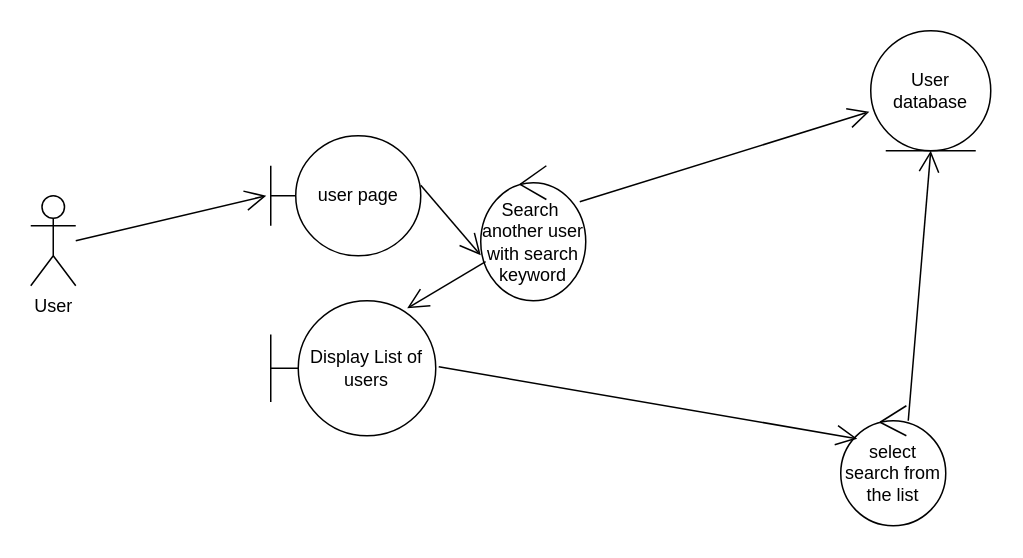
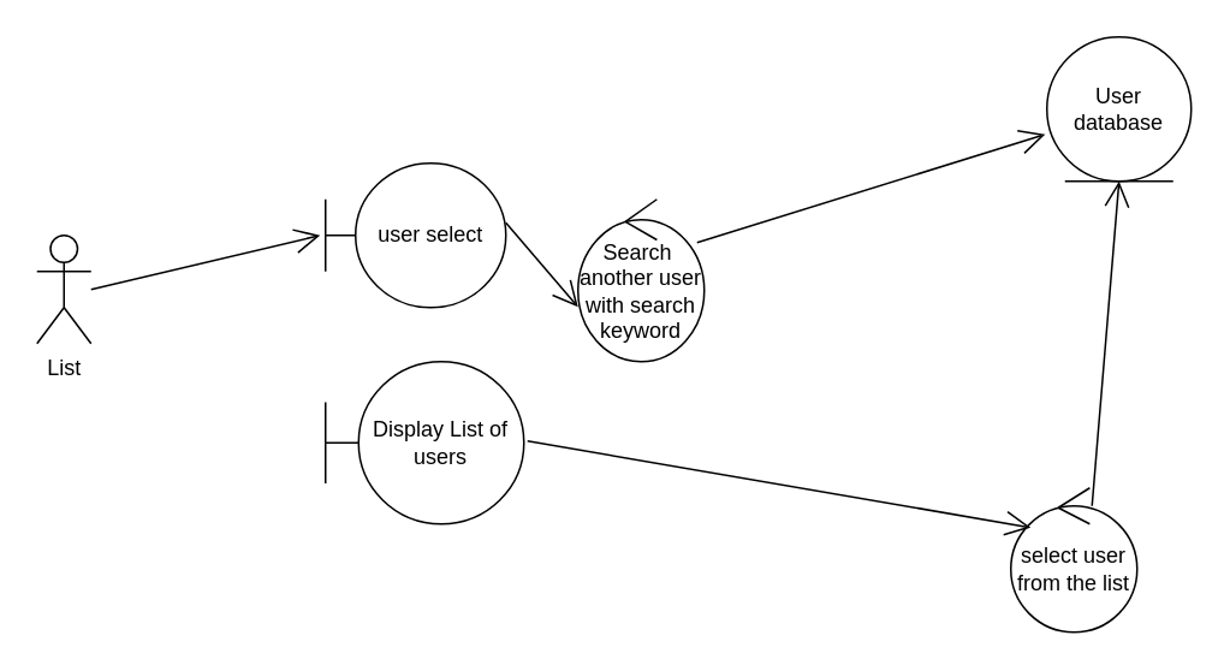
- <mxCell id="3" value="user page" style="shape=umlBoundary;whiteSpace=wrap;html=1;" vertex="1" parent="1"><mxGeometry x="180" y="90" width="100" height="80" as="geometry" /></mxCell>
+ <mxCell id="3" value="user select" style="shape=umlBoundary;whiteSpace=wrap;html=1;" vertex="1" parent="1"><mxGeometry x="180" y="90" width="100" height="80" as="geometry" /></mxCell>
- <mxCell id="8" value="" style="endArrow=open;endFill=1;endSize=12;html=1;rounded=0;entryX=0.827;entryY=0.056;entryDx=0;entryDy=0;entryPerimeter=0;" edge="1" parent="1" source="5" target="7"><mxGeometry width="160" relative="1" as="geometry"><mxPoint x="425" y="110" as="sourcePoint" /><mxPoint x="585" y="110" as="targetPoint" /></mxGeometry></mxCell>
- <mxCell id="2" value="User&lt;br&gt;" style="shape=umlActor;verticalLabelPosition=bottom;verticalAlign=top;html=1;" vertex="1" parent="1"><mxGeometry x="20" y="130" width="30" height="60" as="geometry" /></mxCell>
+ <mxCell id="2" value="List&lt;br&gt;" style="shape=umlActor;verticalLabelPosition=bottom;verticalAlign=top;html=1;" vertex="1" parent="1"><mxGeometry x="20" y="130" width="30" height="60" as="geometry" /></mxCell>
- <mxCell id="9" value="select search from the list" style="ellipse;shape=umlControl;whiteSpace=wrap;html=1;" vertex="1" parent="1"><mxGeometry x="560" y="270" width="70" height="80" as="geometry" /></mxCell>
+ <mxCell id="9" value="select user from the list" style="ellipse;shape=umlControl;whiteSpace=wrap;html=1;" vertex="1" parent="1"><mxGeometry x="560" y="270" width="70" height="80" as="geometry" /></mxCell>
